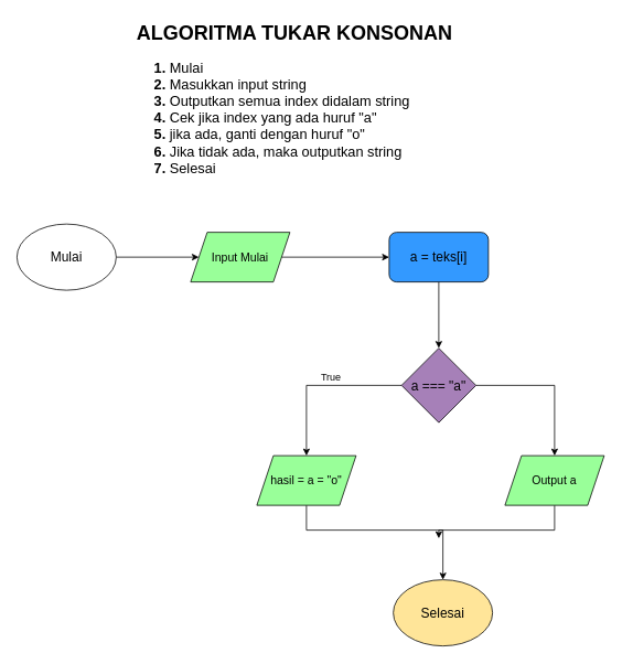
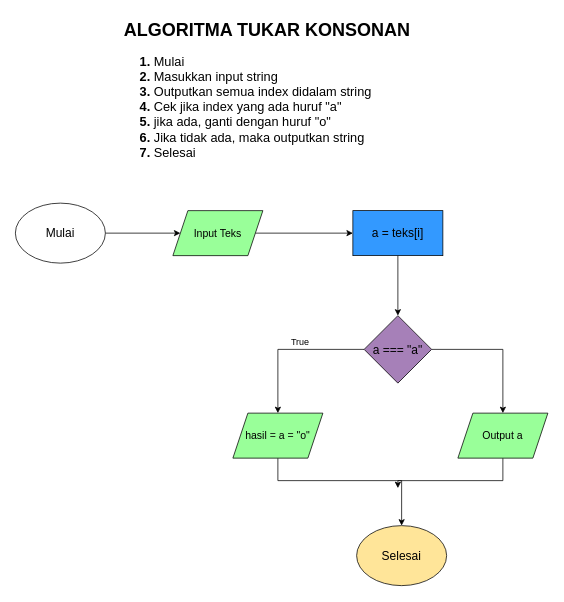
- <mxCell id="6" value="&lt;font style=&quot;font-size: 14px;&quot;&gt;Input Mulai&lt;/font&gt;" style="shape=parallelogram;perimeter=parallelogramPerimeter;whiteSpace=wrap;html=1;fixedSize=1;fillColor=#99FF99;" vertex="1" parent="1"><mxGeometry x="230" y="280" width="120" height="60" as="geometry" /></mxCell>
+ <mxCell id="6" value="&lt;font style=&quot;font-size: 14px;&quot;&gt;Input Teks&lt;/font&gt;" style="shape=parallelogram;perimeter=parallelogramPerimeter;whiteSpace=wrap;html=1;fixedSize=1;fillColor=#99FF99;" vertex="1" parent="1"><mxGeometry x="230" y="280" width="120" height="60" as="geometry" /></mxCell>
- <mxCell id="8" value="&lt;font size=&quot;3&quot;&gt;a = teks[i]&lt;/font&gt;" style="whiteSpace=wrap;html=1;fillColor=#3399FF;rounded=1;" vertex="1" parent="1"><mxGeometry x="470" y="280" width="120" height="60" as="geometry" /></mxCell>
+ <mxCell id="8" value="&lt;font size=&quot;3&quot;&gt;a = teks[i]&lt;/font&gt;" style="rounded=0;whiteSpace=wrap;html=1;fillColor=#3399FF;" vertex="1" parent="1"><mxGeometry x="470" y="280" width="120" height="60" as="geometry" /></mxCell>
